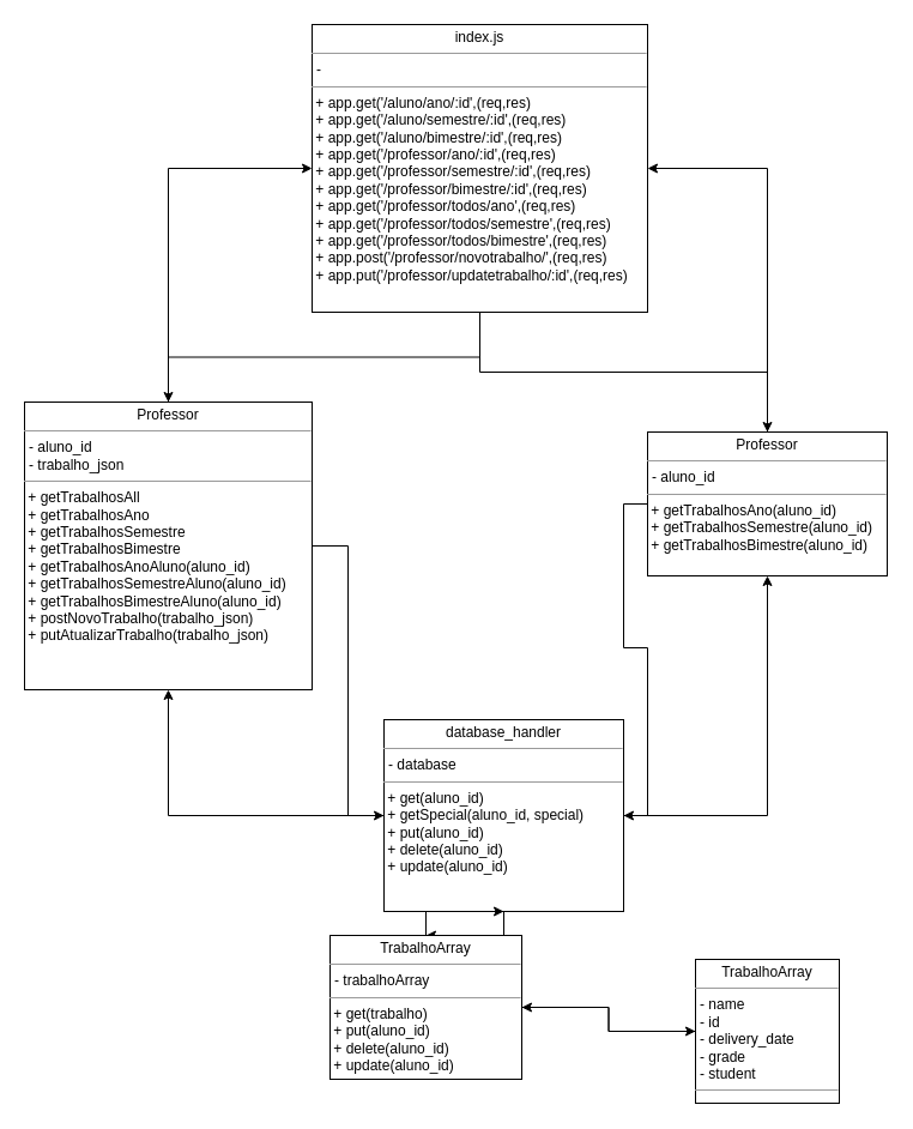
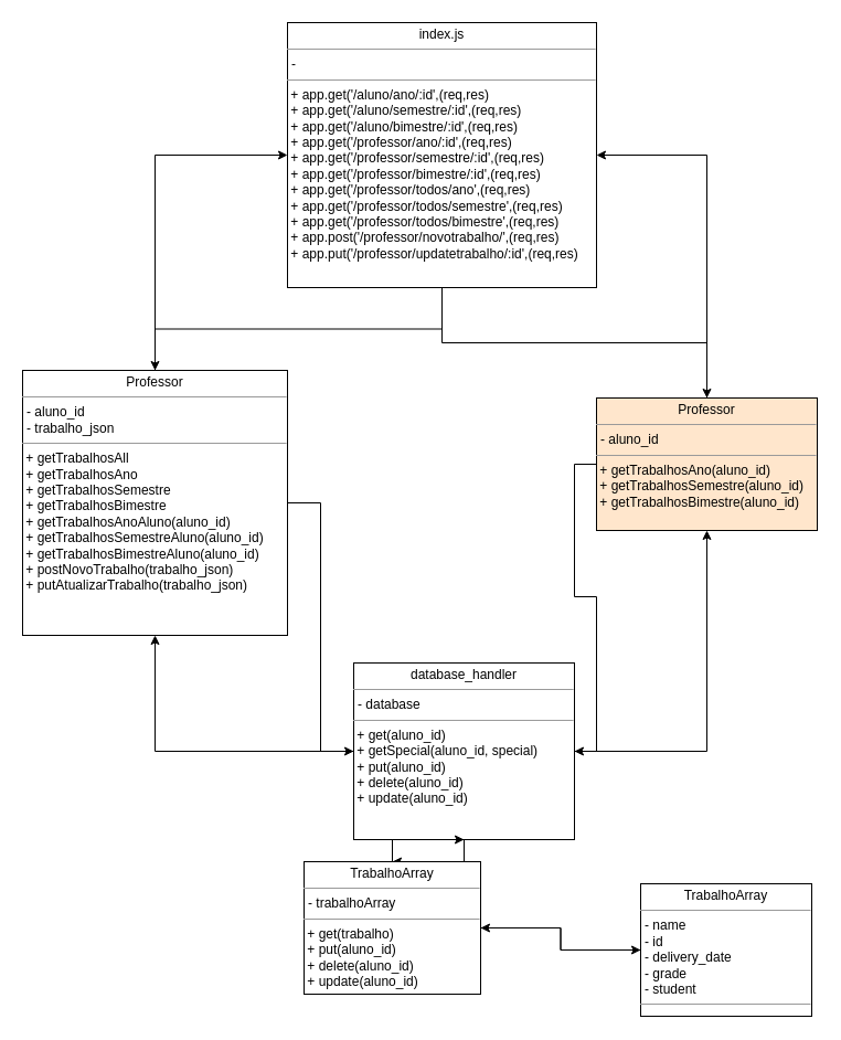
- <mxCell id="10" value="&lt;p style=&quot;margin: 0px ; margin-top: 4px ; text-align: center&quot;&gt;Professor&lt;br&gt;&lt;/p&gt;&lt;hr size=&quot;1&quot;&gt;&lt;p style=&quot;margin: 0px ; margin-left: 4px&quot;&gt;- aluno_id&lt;/p&gt;&lt;hr size=&quot;1&quot;&gt;&lt;div&gt;&amp;nbsp;+ getTrabalhosAno(aluno_id)&lt;/div&gt;&lt;div&gt;&amp;nbsp;+ getTrabalhosSemestre(aluno_id)&lt;/div&gt;&lt;div&gt;&amp;nbsp;+ getTrabalhosBimestre(aluno_id)&lt;/div&gt;" style="verticalAlign=top;align=left;overflow=fill;fontSize=12;fontFamily=Helvetica;html=1;" vertex="1" parent="1"><mxGeometry x="540" y="360" width="200" height="120" as="geometry" /></mxCell>
+ <mxCell id="10" value="&lt;p style=&quot;margin: 0px ; margin-top: 4px ; text-align: center&quot;&gt;Professor&lt;br&gt;&lt;/p&gt;&lt;hr size=&quot;1&quot;&gt;&lt;p style=&quot;margin: 0px ; margin-left: 4px&quot;&gt;- aluno_id&lt;/p&gt;&lt;hr size=&quot;1&quot;&gt;&lt;div&gt;&amp;nbsp;+ getTrabalhosAno(aluno_id)&lt;/div&gt;&lt;div&gt;&amp;nbsp;+ getTrabalhosSemestre(aluno_id)&lt;/div&gt;&lt;div&gt;&amp;nbsp;+ getTrabalhosBimestre(aluno_id)&lt;/div&gt;" style="verticalAlign=top;align=left;overflow=fill;fontSize=12;fontFamily=Helvetica;html=1;fillColor=#ffe6cc;" vertex="1" parent="1"><mxGeometry x="540" y="360" width="200" height="120" as="geometry" /></mxCell>
- <mxCell id="19" value="&lt;p style=&quot;margin: 0px ; margin-top: 4px ; text-align: center&quot;&gt;TrabalhoArray&lt;br&gt;&lt;/p&gt;&lt;hr size=&quot;1&quot;&gt;&lt;p style=&quot;margin: 0px ; margin-left: 4px&quot;&gt;- name&lt;/p&gt;&lt;p style=&quot;margin: 0px ; margin-left: 4px&quot;&gt;- id&lt;/p&gt;&lt;p style=&quot;margin: 0px ; margin-left: 4px&quot;&gt;- delivery_date&lt;/p&gt;&lt;p style=&quot;margin: 0px ; margin-left: 4px&quot;&gt;- grade&lt;/p&gt;&lt;p style=&quot;margin: 0px ; margin-left: 4px&quot;&gt;&lt;span style=&quot;color: #9cdcfe&quot;&gt;&lt;font color=&quot;#000000&quot;&gt;- student&lt;/font&gt;&lt;br&gt;&lt;/span&gt;&lt;/p&gt;&lt;hr size=&quot;1&quot;&gt;" style="verticalAlign=top;align=left;overflow=fill;fontSize=12;fontFamily=Helvetica;html=1;" vertex="1" parent="1"><mxGeometry x="580" y="800" width="120" height="120" as="geometry" /></mxCell>
+ <mxCell id="19" value="&lt;p style=&quot;margin: 0px ; margin-top: 4px ; text-align: center&quot;&gt;TrabalhoArray&lt;br&gt;&lt;/p&gt;&lt;hr size=&quot;1&quot;&gt;&lt;p style=&quot;margin: 0px ; margin-left: 4px&quot;&gt;- name&lt;/p&gt;&lt;p style=&quot;margin: 0px ; margin-left: 4px&quot;&gt;- id&lt;/p&gt;&lt;p style=&quot;margin: 0px ; margin-left: 4px&quot;&gt;- delivery_date&lt;/p&gt;&lt;p style=&quot;margin: 0px ; margin-left: 4px&quot;&gt;- grade&lt;/p&gt;&lt;p style=&quot;margin: 0px ; margin-left: 4px&quot;&gt;&lt;span style=&quot;color: #9cdcfe&quot;&gt;&lt;font color=&quot;#000000&quot;&gt;- student&lt;/font&gt;&lt;br&gt;&lt;/span&gt;&lt;/p&gt;&lt;hr size=&quot;1&quot;&gt;" style="verticalAlign=top;align=left;overflow=fill;fontSize=12;fontFamily=Helvetica;html=1;" vertex="1" parent="1"><mxGeometry x="580" y="800" width="155" height="120" as="geometry" /></mxCell>
